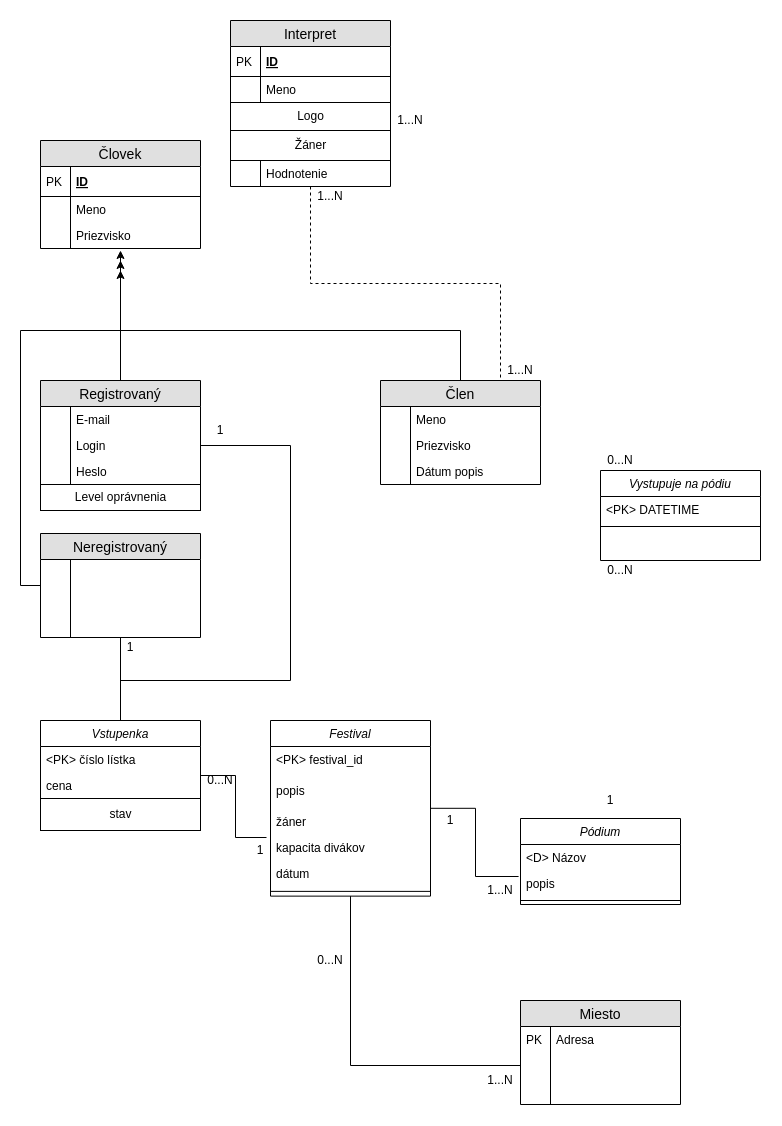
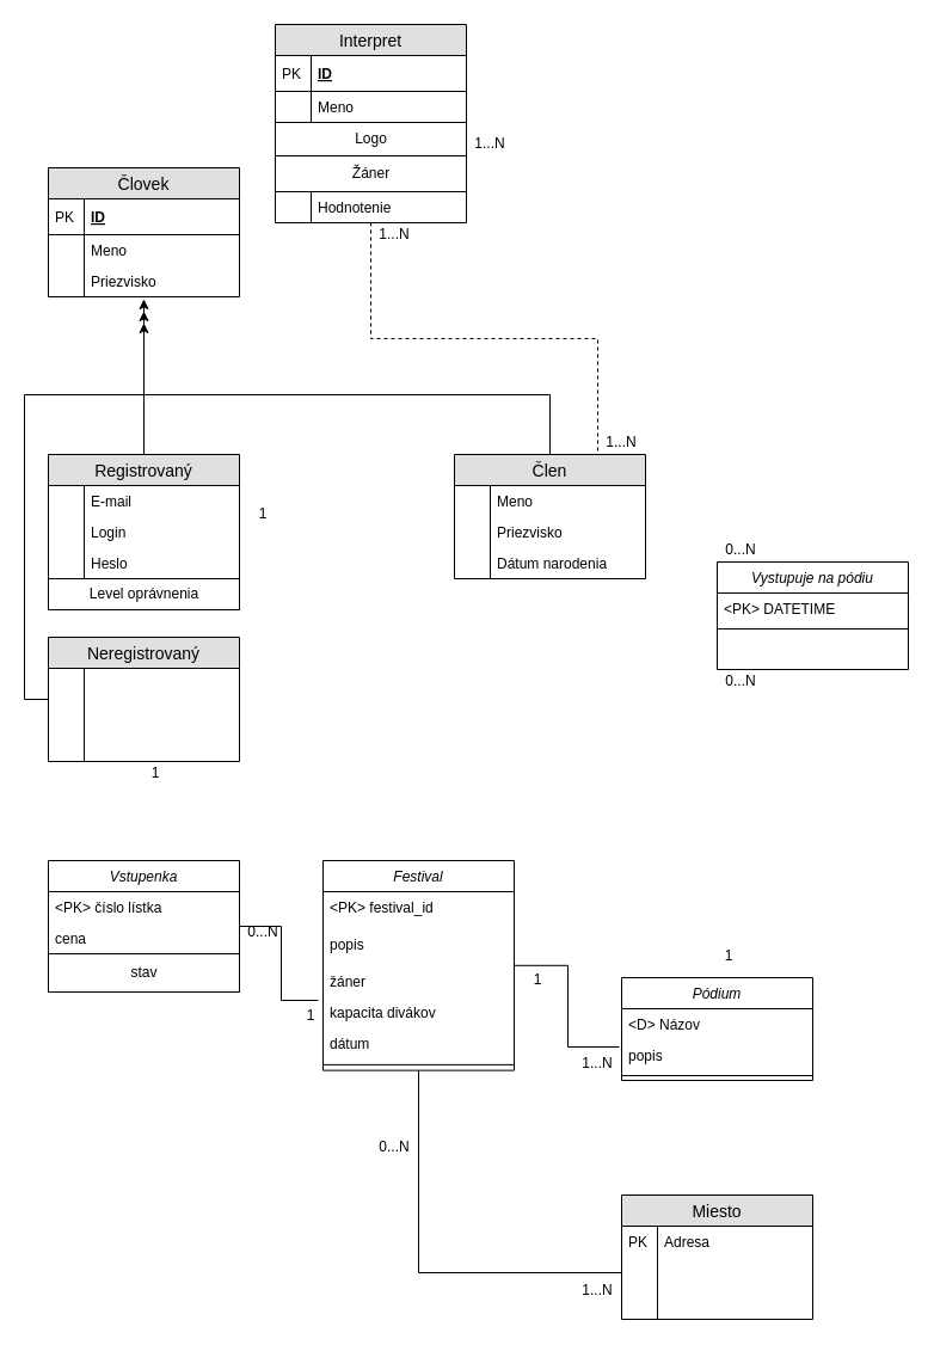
- <mxCell id="17" value="Dátum popis" style="shape=partialRectangle;top=0;left=0;right=0;bottom=0;align=left;verticalAlign=top;fillColor=none;spacingLeft=34;spacingRight=4;overflow=hidden;rotatable=0;points=[[0,0.5],[1,0.5]];portConstraint=eastwest;dropTarget=0;fontSize=12;" vertex="1" parent="12"><mxGeometry y="78" width="160" height="26" as="geometry" /></mxCell>
+ <mxCell id="17" value="Dátum narodenia" style="shape=partialRectangle;top=0;left=0;right=0;bottom=0;align=left;verticalAlign=top;fillColor=none;spacingLeft=34;spacingRight=4;overflow=hidden;rotatable=0;points=[[0,0.5],[1,0.5]];portConstraint=eastwest;dropTarget=0;fontSize=12;" vertex="1" parent="12"><mxGeometry y="78" width="160" height="26" as="geometry" /></mxCell>
- <mxCell id="27" style="edgeStyle=orthogonalEdgeStyle;rounded=0;orthogonalLoop=1;jettySize=auto;html=1;entryX=0.5;entryY=0;entryDx=0;entryDy=0;endArrow=none;endFill=0;exitX=1;exitY=0.5;exitDx=0;exitDy=0;" edge="1" parent="1" source="83" target="41"><mxGeometry relative="1" as="geometry"><mxPoint x="290" y="637" as="sourcePoint" /><Array as="points"><mxPoint x="290" y="445" /><mxPoint x="290" y="680" /><mxPoint x="120" y="680" /></Array></mxGeometry></mxCell>
- <mxCell id="19" style="edgeStyle=orthogonalEdgeStyle;rounded=0;orthogonalLoop=1;jettySize=auto;html=1;entryX=0.5;entryY=0;entryDx=0;entryDy=0;endArrow=none;endFill=0;" edge="1" parent="1" source="20" target="41"><mxGeometry relative="1" as="geometry" /></mxCell>
